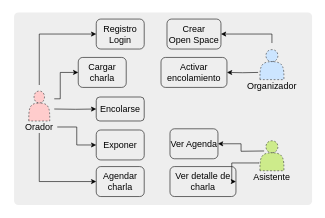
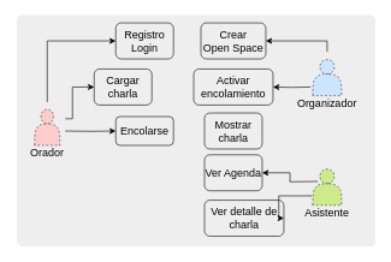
+ <mxCell id="21" value="Mostrar charla" style="shape=ext;rounded=1;html=1;whiteSpace=wrap;shadow=0;glass=0;labelBackgroundColor=none;strokeColor=#0D0C0C;strokeWidth=1;fillColor=none;gradientColor=none;fontSize=15;align=center;" vertex="1" parent="1"><mxGeometry x="283" y="156" width="80" height="50" as="geometry" /></mxCell>
- <mxCell id="23" style="edgeStyle=orthogonalEdgeStyle;rounded=0;orthogonalLoop=1;jettySize=auto;html=1;exitX=1;exitY=0.5;exitDx=0;exitDy=0;entryX=0;entryY=0.5;entryDx=0;entryDy=0;fontSize=15;" edge="1" parent="1" source="8" target="15"><mxGeometry relative="1" as="geometry" /></mxCell>
- <mxCell id="15" value="Exponer" style="shape=ext;rounded=1;html=1;whiteSpace=wrap;shadow=0;glass=0;labelBackgroundColor=none;strokeColor=#0D0C0C;strokeWidth=1;fillColor=none;gradientColor=none;fontSize=15;align=center;" vertex="1" parent="1"><mxGeometry x="160" y="216" width="80" height="50" as="geometry" /></mxCell>
- <mxCell id="22" style="edgeStyle=orthogonalEdgeStyle;rounded=0;orthogonalLoop=1;jettySize=auto;html=1;exitX=0.5;exitY=1;exitDx=0;exitDy=0;entryX=0;entryY=0.5;entryDx=0;entryDy=0;fontSize=15;" edge="1" parent="1" source="8" target="16"><mxGeometry relative="1" as="geometry" /></mxCell>
- <mxCell id="16" value="Agendar&lt;br&gt;charla" style="shape=ext;rounded=1;html=1;whiteSpace=wrap;shadow=0;glass=0;labelBackgroundColor=none;strokeColor=#0D0C0C;strokeWidth=1;fillColor=none;gradientColor=none;fontSize=15;align=center;" vertex="1" parent="1"><mxGeometry x="160" y="277" width="80" height="50" as="geometry" /></mxCell>
